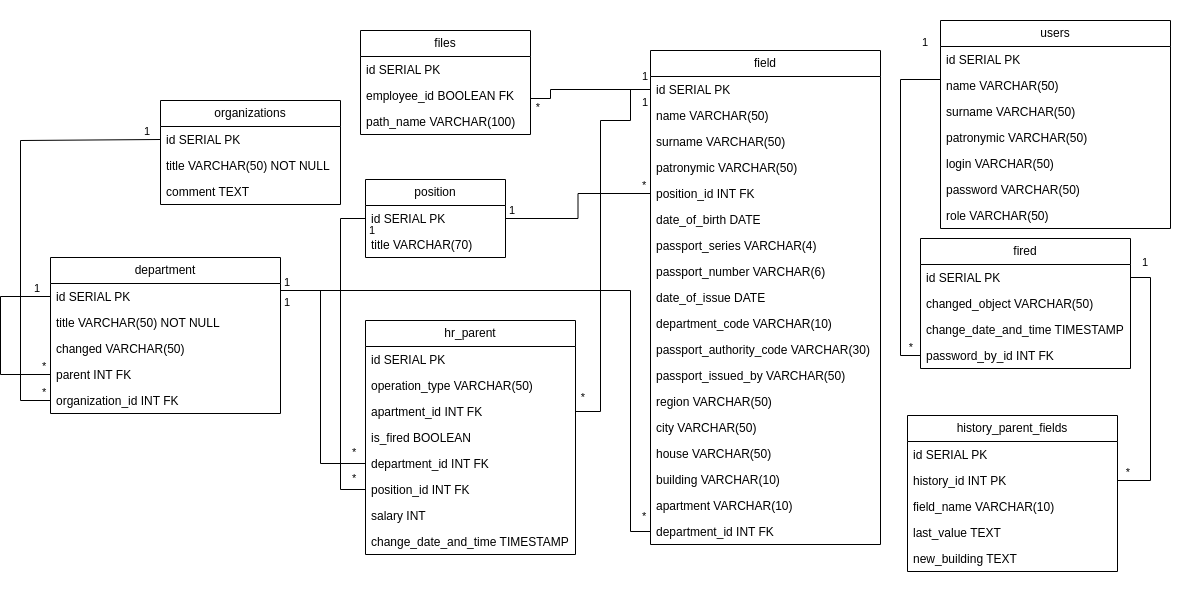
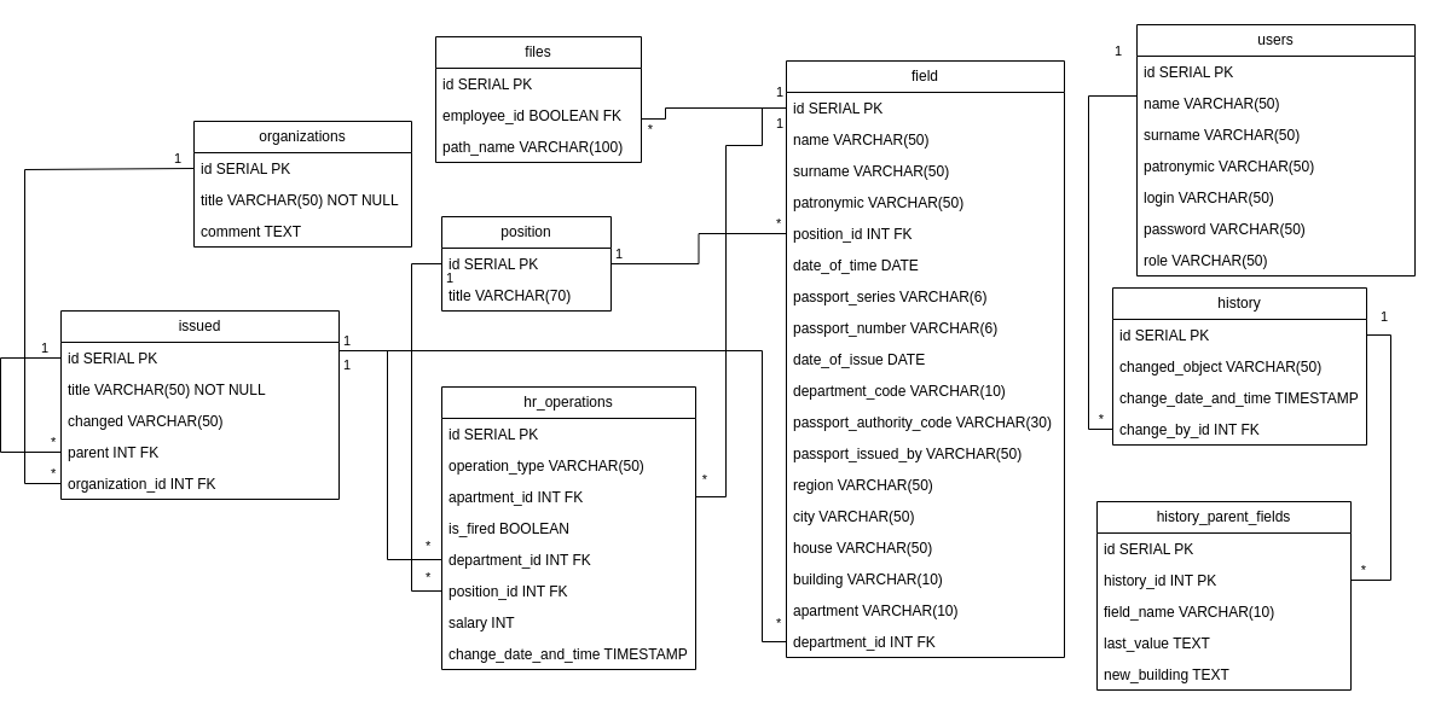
- <mxCell id="24" value="date_of_birth DATE" style="text;strokeColor=none;fillColor=none;align=left;verticalAlign=top;spacingLeft=4;spacingRight=4;overflow=hidden;rotatable=0;points=[[0,0.5],[1,0.5]];portConstraint=eastwest;whiteSpace=wrap;html=1;" parent="18" vertex="1"><mxGeometry y="156" width="230" height="26" as="geometry" /></mxCell>
+ <mxCell id="24" value="date_of_time DATE" style="text;strokeColor=none;fillColor=none;align=left;verticalAlign=top;spacingLeft=4;spacingRight=4;overflow=hidden;rotatable=0;points=[[0,0.5],[1,0.5]];portConstraint=eastwest;whiteSpace=wrap;html=1;" parent="18" vertex="1"><mxGeometry y="156" width="230" height="26" as="geometry" /></mxCell>
- <mxCell id="25" value="passport_series VARCHAR(4)" style="text;strokeColor=none;fillColor=none;align=left;verticalAlign=top;spacingLeft=4;spacingRight=4;overflow=hidden;rotatable=0;points=[[0,0.5],[1,0.5]];portConstraint=eastwest;whiteSpace=wrap;html=1;" parent="18" vertex="1"><mxGeometry y="182" width="230" height="26" as="geometry" /></mxCell>
+ <mxCell id="25" value="passport_series VARCHAR(6)" style="text;strokeColor=none;fillColor=none;align=left;verticalAlign=top;spacingLeft=4;spacingRight=4;overflow=hidden;rotatable=0;points=[[0,0.5],[1,0.5]];portConstraint=eastwest;whiteSpace=wrap;html=1;" parent="18" vertex="1"><mxGeometry y="182" width="230" height="26" as="geometry" /></mxCell>
- <mxCell id="53" value="fired" style="swimlane;fontStyle=0;childLayout=stackLayout;horizontal=1;startSize=26;fillColor=none;horizontalStack=0;resizeParent=1;resizeParentMax=0;resizeLast=0;collapsible=1;marginBottom=0;whiteSpace=wrap;html=1;direction=east;" parent="1" vertex="1"><mxGeometry x="920" y="238" width="210" height="130" as="geometry" /></mxCell>
+ <mxCell id="53" value="history" style="swimlane;fontStyle=0;childLayout=stackLayout;horizontal=1;startSize=26;fillColor=none;horizontalStack=0;resizeParent=1;resizeParentMax=0;resizeLast=0;collapsible=1;marginBottom=0;whiteSpace=wrap;html=1;direction=east;" parent="1" vertex="1"><mxGeometry x="920" y="238" width="210" height="130" as="geometry" /></mxCell>
- <mxCell id="6" value="department" style="swimlane;fontStyle=0;childLayout=stackLayout;horizontal=1;startSize=26;fillColor=none;horizontalStack=0;resizeParent=1;resizeParentMax=0;resizeLast=0;collapsible=1;marginBottom=0;whiteSpace=wrap;html=1;" parent="1" vertex="1"><mxGeometry x="50" y="257" width="230" height="156" as="geometry" /></mxCell>
+ <mxCell id="6" value="issued" style="swimlane;fontStyle=0;childLayout=stackLayout;horizontal=1;startSize=26;fillColor=none;horizontalStack=0;resizeParent=1;resizeParentMax=0;resizeLast=0;collapsible=1;marginBottom=0;whiteSpace=wrap;html=1;" parent="1" vertex="1"><mxGeometry x="50" y="257" width="230" height="156" as="geometry" /></mxCell>
- <mxCell id="37" value="hr_parent" style="swimlane;fontStyle=0;childLayout=stackLayout;horizontal=1;startSize=26;fillColor=none;horizontalStack=0;resizeParent=1;resizeParentMax=0;resizeLast=0;collapsible=1;marginBottom=0;whiteSpace=wrap;html=1;" parent="1" vertex="1"><mxGeometry x="365" y="320" width="210" height="234" as="geometry" /></mxCell>
+ <mxCell id="37" value="hr_operations" style="swimlane;fontStyle=0;childLayout=stackLayout;horizontal=1;startSize=26;fillColor=none;horizontalStack=0;resizeParent=1;resizeParentMax=0;resizeLast=0;collapsible=1;marginBottom=0;whiteSpace=wrap;html=1;" parent="1" vertex="1"><mxGeometry x="365" y="320" width="210" height="234" as="geometry" /></mxCell>
- <mxCell id="57" value="password_by_id INT FK" style="text;strokeColor=none;fillColor=none;align=left;verticalAlign=top;spacingLeft=4;spacingRight=4;overflow=hidden;rotatable=0;points=[[0,0.5],[1,0.5]];portConstraint=eastwest;whiteSpace=wrap;html=1;" parent="53" vertex="1"><mxGeometry y="104" width="210" height="26" as="geometry" /></mxCell>
+ <mxCell id="57" value="change_by_id INT FK" style="text;strokeColor=none;fillColor=none;align=left;verticalAlign=top;spacingLeft=4;spacingRight=4;overflow=hidden;rotatable=0;points=[[0,0.5],[1,0.5]];portConstraint=eastwest;whiteSpace=wrap;html=1;" parent="53" vertex="1"><mxGeometry y="104" width="210" height="26" as="geometry" /></mxCell>
